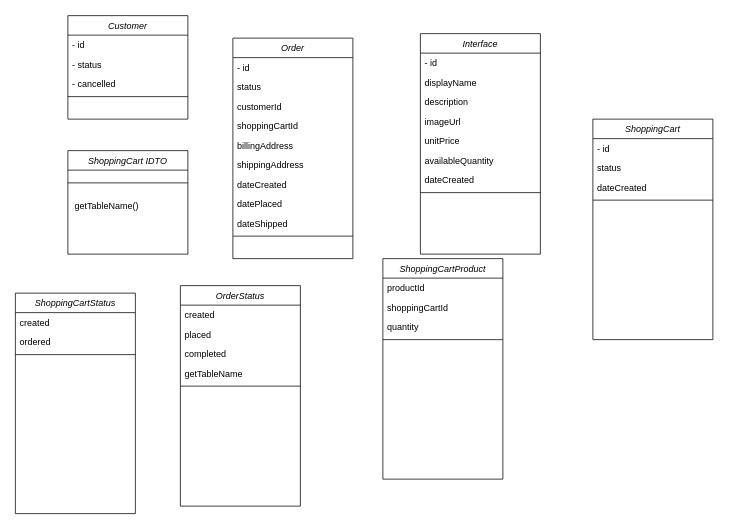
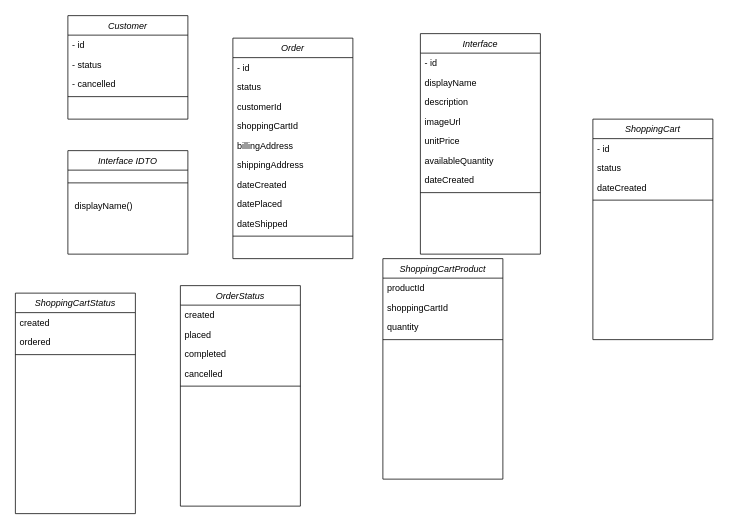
- <mxCell id="7" value="ShoppingCart IDTO" style="swimlane;fontStyle=2;align=center;verticalAlign=top;childLayout=stackLayout;horizontal=1;startSize=26;horizontalStack=0;resizeParent=1;resizeLast=0;collapsible=1;marginBottom=0;rounded=0;shadow=0;strokeWidth=1;" vertex="1" parent="1"><mxGeometry x="90" y="200" width="160" height="138" as="geometry"><mxRectangle x="230" y="140" width="160" height="26" as="alternateBounds" /></mxGeometry></mxCell>
+ <mxCell id="7" value="Interface IDTO" style="swimlane;fontStyle=2;align=center;verticalAlign=top;childLayout=stackLayout;horizontal=1;startSize=26;horizontalStack=0;resizeParent=1;resizeLast=0;collapsible=1;marginBottom=0;rounded=0;shadow=0;strokeWidth=1;" vertex="1" parent="1"><mxGeometry x="90" y="200" width="160" height="138" as="geometry"><mxRectangle x="230" y="140" width="160" height="26" as="alternateBounds" /></mxGeometry></mxCell>
- <mxCell id="9" value=" getTableName()" style="text;align=left;verticalAlign=top;spacingLeft=4;spacingRight=4;overflow=hidden;rotatable=0;points=[[0,0.5],[1,0.5]];portConstraint=eastwest;" vertex="1" parent="7"><mxGeometry y="60" width="160" height="26" as="geometry" /></mxCell>
+ <mxCell id="9" value=" displayName()" style="text;align=left;verticalAlign=top;spacingLeft=4;spacingRight=4;overflow=hidden;rotatable=0;points=[[0,0.5],[1,0.5]];portConstraint=eastwest;" vertex="1" parent="7"><mxGeometry y="60" width="160" height="26" as="geometry" /></mxCell>
- <mxCell id="44" value="getTableName" style="text;align=left;verticalAlign=top;spacingLeft=4;spacingRight=4;overflow=hidden;rotatable=0;points=[[0,0.5],[1,0.5]];portConstraint=eastwest;rounded=0;shadow=0;html=0;" vertex="1" parent="40"><mxGeometry y="104" width="160" height="26" as="geometry" /></mxCell>
+ <mxCell id="44" value="cancelled" style="text;align=left;verticalAlign=top;spacingLeft=4;spacingRight=4;overflow=hidden;rotatable=0;points=[[0,0.5],[1,0.5]];portConstraint=eastwest;rounded=0;shadow=0;html=0;" vertex="1" parent="40"><mxGeometry y="104" width="160" height="26" as="geometry" /></mxCell>
